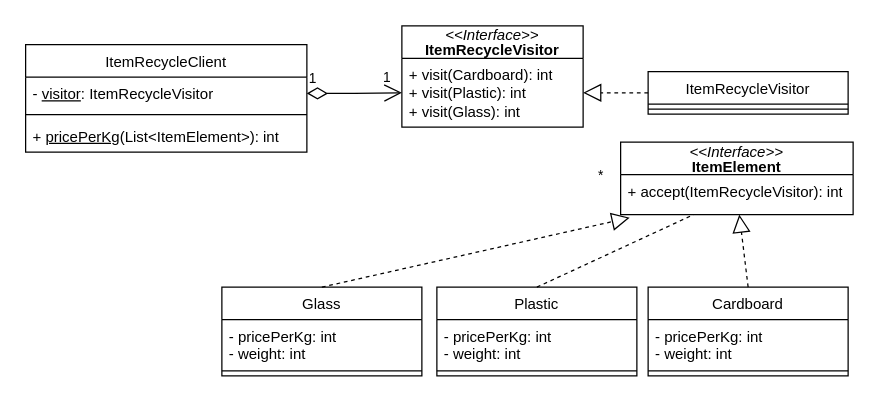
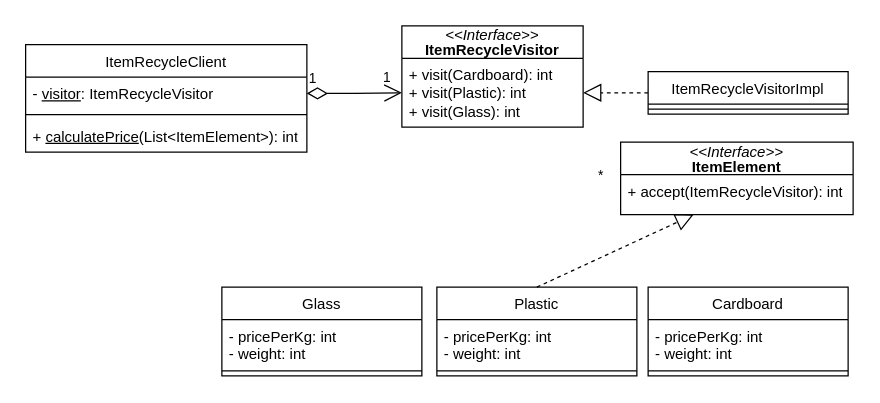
- <mxCell id="18" value="&lt;span style=&quot;font-weight: normal;&quot;&gt;ItemRecycleVisitor&lt;/span&gt;" style="swimlane;fontStyle=1;align=center;verticalAlign=top;childLayout=stackLayout;horizontal=1;startSize=26;horizontalStack=0;resizeParent=1;resizeParentMax=0;resizeLast=0;collapsible=1;marginBottom=0;whiteSpace=wrap;html=1;" vertex="1" parent="1"><mxGeometry x="518" y="56.5" width="160" height="34" as="geometry" /></mxCell>
+ <mxCell id="18" value="&lt;span style=&quot;font-weight: normal;&quot;&gt;ItemRecycleVisitorImpl&lt;/span&gt;" style="swimlane;fontStyle=1;align=center;verticalAlign=top;childLayout=stackLayout;horizontal=1;startSize=26;horizontalStack=0;resizeParent=1;resizeParentMax=0;resizeLast=0;collapsible=1;marginBottom=0;whiteSpace=wrap;html=1;" vertex="1" parent="1"><mxGeometry x="518" y="56.5" width="160" height="34" as="geometry" /></mxCell>
- <mxCell id="24" value="+&amp;nbsp;&lt;u style=&quot;--tw-translate-x:0; --tw-translate-y:0; --tw-rotate:0; --tw-skew-x:0; --tw-skew-y:0; --tw-scale-x:1; --tw-scale-y:1; --tw-pan-x: ; --tw-pan-y: ; --tw-pinch-zoom: ; --tw-scroll-snap-strictness:proximity; --tw-ordinal: ; --tw-slashed-zero: ; --tw-numeric-figure: ; --tw-numeric-spacing: ; --tw-numeric-fraction: ; --tw-ring-inset: ; --tw-ring-offset-width:0px; --tw-ring-offset-color:#fff; --tw-ring-color:rgb(59 130 246 / 0.5); --tw-ring-offset-shadow:0 0 #0000; --tw-ring-shadow:0 0 #0000; --tw-shadow:0 0 #0000; --tw-shadow-colored:0 0 #0000; --tw-blur: ; --tw-brightness: ; --tw-contrast: ; --tw-grayscale: ; --tw-hue-rotate: ; --tw-invert: ; --tw-saturate: ; --tw-sepia: ; --tw-drop-shadow: ; --tw-backdrop-blur: ; --tw-backdrop-brightness: ; --tw-backdrop-contrast: ; --tw-backdrop-grayscale: ; --tw-backdrop-hue-rotate: ; --tw-backdrop-invert: ; --tw-backdrop-opacity: ; --tw-backdrop-saturate: ; --tw-backdrop-sepia: ; border-color: var(--border-color);&quot;&gt;pricePerKg&lt;/u&gt;&lt;span style=&quot;--tw-translate-x:0; --tw-translate-y:0; --tw-rotate:0; --tw-skew-x:0; --tw-skew-y:0; --tw-scale-x:1; --tw-scale-y:1; --tw-pan-x: ; --tw-pan-y: ; --tw-pinch-zoom: ; --tw-scroll-snap-strictness:proximity; --tw-ordinal: ; --tw-slashed-zero: ; --tw-numeric-figure: ; --tw-numeric-spacing: ; --tw-numeric-fraction: ; --tw-ring-inset: ; --tw-ring-offset-width:0px; --tw-ring-offset-color:#fff; --tw-ring-color:rgb(59 130 246 / 0.5); --tw-ring-offset-shadow:0 0 #0000; --tw-ring-shadow:0 0 #0000; --tw-shadow:0 0 #0000; --tw-shadow-colored:0 0 #0000; --tw-blur: ; --tw-brightness: ; --tw-contrast: ; --tw-grayscale: ; --tw-hue-rotate: ; --tw-invert: ; --tw-saturate: ; --tw-sepia: ; --tw-drop-shadow: ; --tw-backdrop-blur: ; --tw-backdrop-brightness: ; --tw-backdrop-contrast: ; --tw-backdrop-grayscale: ; --tw-backdrop-hue-rotate: ; --tw-backdrop-invert: ; --tw-backdrop-opacity: ; --tw-backdrop-saturate: ; --tw-backdrop-sepia: ; border-color: var(--border-color);&quot;&gt;(List&amp;lt;ItemElement&amp;gt;)&lt;/span&gt;: int" style="text;strokeColor=none;fillColor=none;align=left;verticalAlign=top;spacingLeft=4;spacingRight=4;overflow=hidden;rotatable=0;points=[[0,0.5],[1,0.5]];portConstraint=eastwest;whiteSpace=wrap;html=1;" vertex="1" parent="21"><mxGeometry y="60" width="225" height="26" as="geometry" /></mxCell>
+ <mxCell id="24" value="+&amp;nbsp;&lt;u style=&quot;--tw-translate-x:0; --tw-translate-y:0; --tw-rotate:0; --tw-skew-x:0; --tw-skew-y:0; --tw-scale-x:1; --tw-scale-y:1; --tw-pan-x: ; --tw-pan-y: ; --tw-pinch-zoom: ; --tw-scroll-snap-strictness:proximity; --tw-ordinal: ; --tw-slashed-zero: ; --tw-numeric-figure: ; --tw-numeric-spacing: ; --tw-numeric-fraction: ; --tw-ring-inset: ; --tw-ring-offset-width:0px; --tw-ring-offset-color:#fff; --tw-ring-color:rgb(59 130 246 / 0.5); --tw-ring-offset-shadow:0 0 #0000; --tw-ring-shadow:0 0 #0000; --tw-shadow:0 0 #0000; --tw-shadow-colored:0 0 #0000; --tw-blur: ; --tw-brightness: ; --tw-contrast: ; --tw-grayscale: ; --tw-hue-rotate: ; --tw-invert: ; --tw-saturate: ; --tw-sepia: ; --tw-drop-shadow: ; --tw-backdrop-blur: ; --tw-backdrop-brightness: ; --tw-backdrop-contrast: ; --tw-backdrop-grayscale: ; --tw-backdrop-hue-rotate: ; --tw-backdrop-invert: ; --tw-backdrop-opacity: ; --tw-backdrop-saturate: ; --tw-backdrop-sepia: ; border-color: var(--border-color);&quot;&gt;calculatePrice&lt;/u&gt;&lt;span style=&quot;--tw-translate-x:0; --tw-translate-y:0; --tw-rotate:0; --tw-skew-x:0; --tw-skew-y:0; --tw-scale-x:1; --tw-scale-y:1; --tw-pan-x: ; --tw-pan-y: ; --tw-pinch-zoom: ; --tw-scroll-snap-strictness:proximity; --tw-ordinal: ; --tw-slashed-zero: ; --tw-numeric-figure: ; --tw-numeric-spacing: ; --tw-numeric-fraction: ; --tw-ring-inset: ; --tw-ring-offset-width:0px; --tw-ring-offset-color:#fff; --tw-ring-color:rgb(59 130 246 / 0.5); --tw-ring-offset-shadow:0 0 #0000; --tw-ring-shadow:0 0 #0000; --tw-shadow:0 0 #0000; --tw-shadow-colored:0 0 #0000; --tw-blur: ; --tw-brightness: ; --tw-contrast: ; --tw-grayscale: ; --tw-hue-rotate: ; --tw-invert: ; --tw-saturate: ; --tw-sepia: ; --tw-drop-shadow: ; --tw-backdrop-blur: ; --tw-backdrop-brightness: ; --tw-backdrop-contrast: ; --tw-backdrop-grayscale: ; --tw-backdrop-hue-rotate: ; --tw-backdrop-invert: ; --tw-backdrop-opacity: ; --tw-backdrop-saturate: ; --tw-backdrop-sepia: ; border-color: var(--border-color);&quot;&gt;(List&amp;lt;ItemElement&amp;gt;)&lt;/span&gt;: int" style="text;strokeColor=none;fillColor=none;align=left;verticalAlign=top;spacingLeft=4;spacingRight=4;overflow=hidden;rotatable=0;points=[[0,0.5],[1,0.5]];portConstraint=eastwest;whiteSpace=wrap;html=1;" vertex="1" parent="21"><mxGeometry y="60" width="225" height="26" as="geometry" /></mxCell>
- <mxCell id="17" value="" style="endArrow=none;dashed=1;endFill=0;endSize=12;html=1;rounded=0;exitX=0.5;exitY=0;exitDx=0;exitDy=0;" edge="1" parent="1" source="9" target="5"><mxGeometry width="160" relative="1" as="geometry"><mxPoint x="695" y="239" as="sourcePoint" /><mxPoint x="540" y="173" as="targetPoint" /></mxGeometry></mxCell>
+ <mxCell id="17" value="" style="endArrow=block;dashed=1;endFill=0;endSize=12;html=1;rounded=0;exitX=0.5;exitY=0;exitDx=0;exitDy=0;" edge="1" parent="1" source="9" target="5"><mxGeometry width="160" relative="1" as="geometry"><mxPoint x="695" y="239" as="sourcePoint" /><mxPoint x="540" y="173" as="targetPoint" /></mxGeometry></mxCell>
- <mxCell id="15" value="" style="endArrow=block;dashed=1;endFill=0;endSize=12;html=1;rounded=0;exitX=0.5;exitY=0;exitDx=0;exitDy=0;entryX=0.039;entryY=1.077;entryDx=0;entryDy=0;entryPerimeter=0;" edge="1" parent="1" source="6" target="5"><mxGeometry width="160" relative="1" as="geometry"><mxPoint x="307" y="198" as="sourcePoint" /><mxPoint x="467" y="198" as="targetPoint" /></mxGeometry></mxCell>
- <mxCell id="16" value="" style="endArrow=block;dashed=1;endFill=0;endSize=12;html=1;rounded=0;exitX=0.5;exitY=0;exitDx=0;exitDy=0;" edge="1" parent="1" source="12" target="5"><mxGeometry width="160" relative="1" as="geometry"><mxPoint x="583" y="203" as="sourcePoint" /><mxPoint x="719" y="137" as="targetPoint" /></mxGeometry></mxCell>
